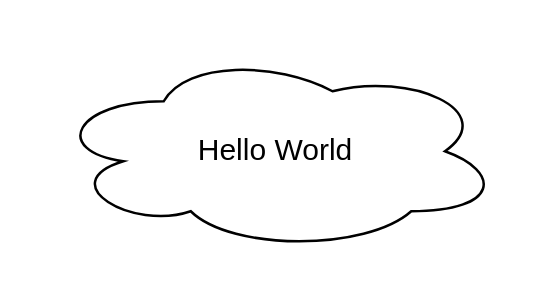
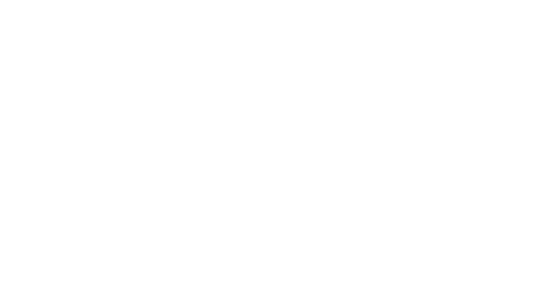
- <mxCell id="2" value="Hello World" style="ellipse;shape=cloud;whiteSpace=wrap;html=1;" vertex="1" parent="1"><mxGeometry x="20" y="20" width="180" height="80" as="geometry" /></mxCell>
